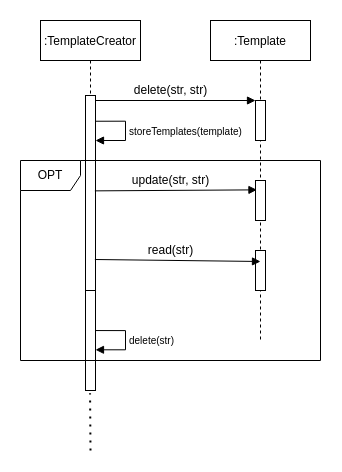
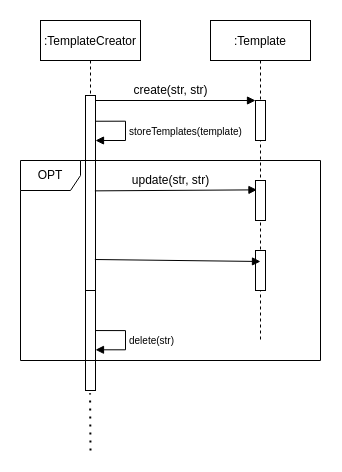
- <mxCell id="11" value="delete(str, str)" style="text;html=1;align=center;verticalAlign=middle;resizable=0;points=[];autosize=1;" vertex="1" parent="1"><mxGeometry x="125" y="80" width="90" height="20" as="geometry" /></mxCell>
+ <mxCell id="11" value="create(str, str)" style="text;html=1;align=center;verticalAlign=middle;resizable=0;points=[];autosize=1;" vertex="1" parent="1"><mxGeometry x="125" y="80" width="90" height="20" as="geometry" /></mxCell>
- <mxCell id="16" value="read(str)" style="text;html=1;align=center;verticalAlign=middle;resizable=0;points=[];autosize=1;" vertex="1" parent="1"><mxGeometry x="140" y="240" width="60" height="20" as="geometry" /></mxCell>
